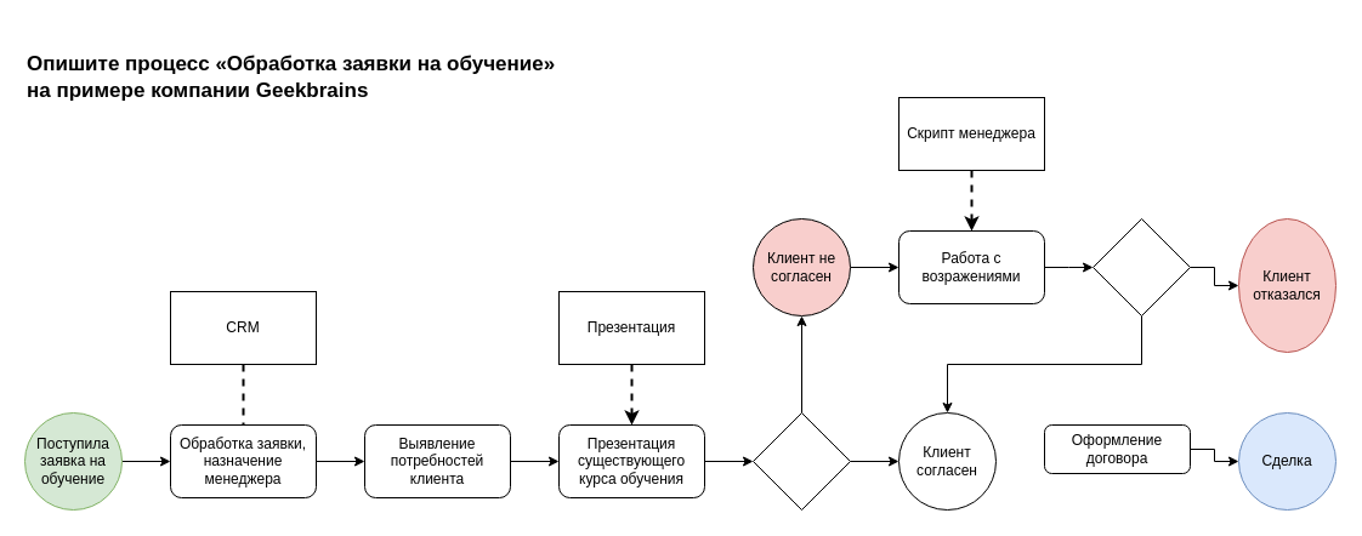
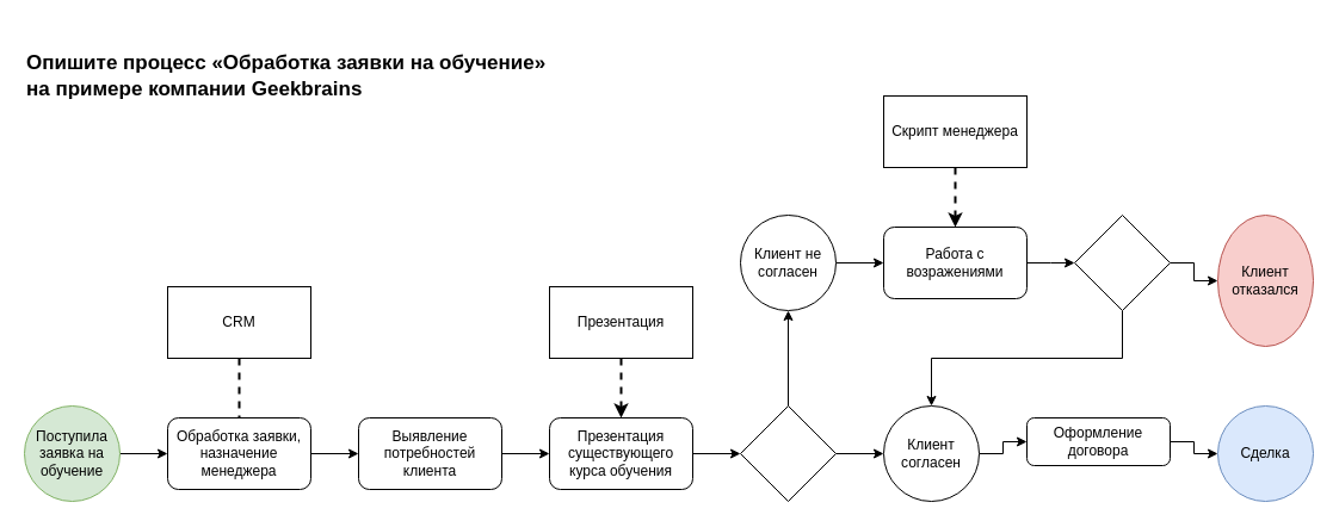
- <mxCell id="15" value="Клиент не согласен" style="ellipse;whiteSpace=wrap;html=1;aspect=fixed;fillColor=#f8cecc;" vertex="1" parent="1"><mxGeometry x="620" y="180" width="80" height="80" as="geometry" /></mxCell>
+ <mxCell id="15" value="Клиент не согласен" style="ellipse;whiteSpace=wrap;html=1;aspect=fixed;" vertex="1" parent="1"><mxGeometry x="620" y="180" width="80" height="80" as="geometry" /></mxCell>
+ <mxCell id="19" value="" style="edgeStyle=orthogonalEdgeStyle;rounded=0;orthogonalLoop=1;jettySize=auto;html=1;" edge="1" parent="1" source="20" target="22"><mxGeometry relative="1" as="geometry" /></mxCell>
